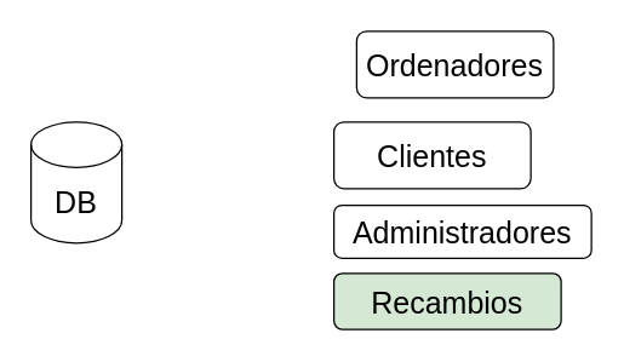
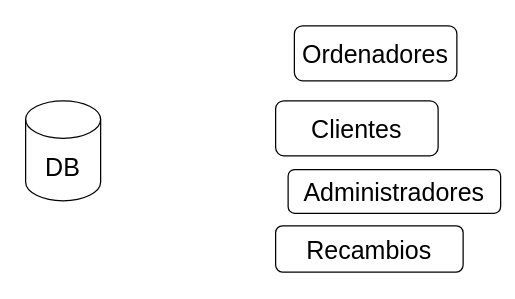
- <mxCell id="5" value="Administradores" style="rounded=1;whiteSpace=wrap;html=1;fontSize=20;" vertex="1" parent="1"><mxGeometry x="220" y="135" width="170" height="35" as="geometry" /></mxCell>
+ <mxCell id="5" value="Administradores" style="rounded=1;whiteSpace=wrap;html=1;fontSize=20;" vertex="1" parent="1"><mxGeometry x="230" y="135" width="170" height="35" as="geometry" /></mxCell>
- <mxCell id="6" value="Recambios" style="rounded=1;whiteSpace=wrap;html=1;fontSize=20;fillColor=#d5e8d4;" vertex="1" parent="1"><mxGeometry x="220" y="180" width="150" height="37" as="geometry" /></mxCell>
+ <mxCell id="6" value="Recambios" style="rounded=1;whiteSpace=wrap;html=1;fontSize=20;" vertex="1" parent="1"><mxGeometry x="220" y="180" width="150" height="37" as="geometry" /></mxCell>
